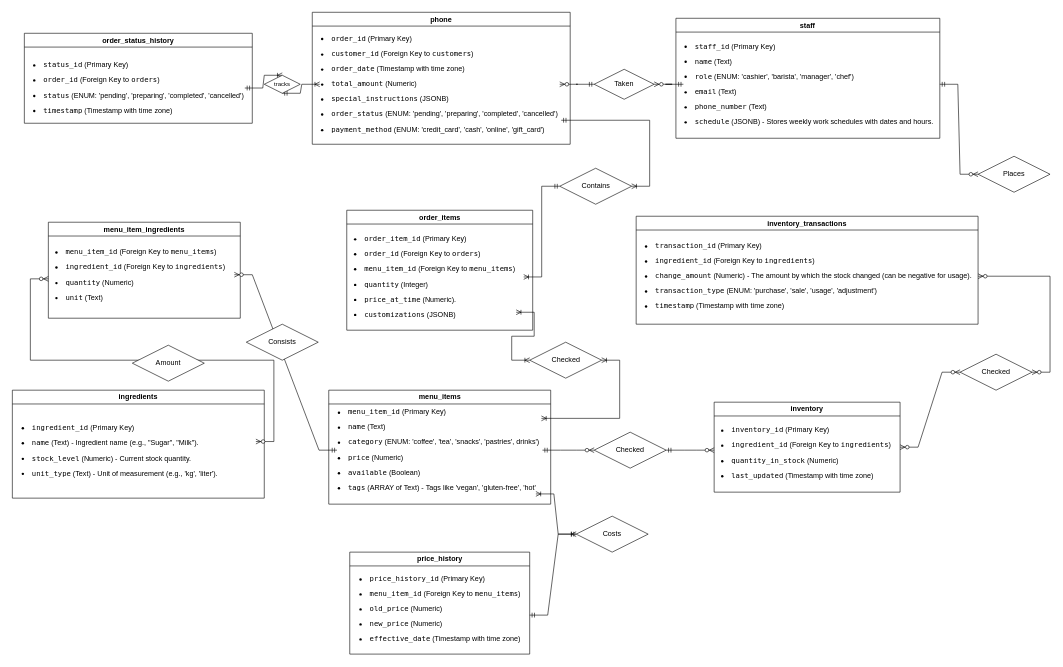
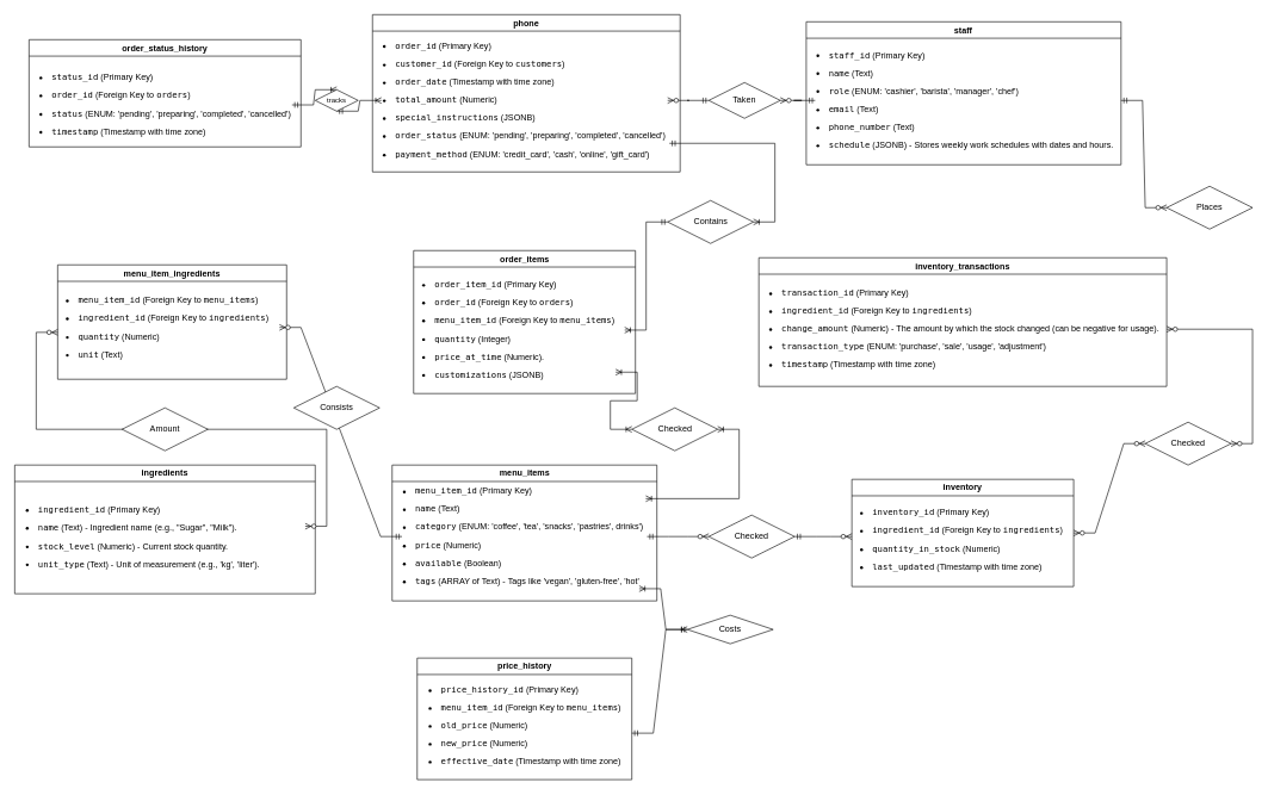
- <mxCell id="48" value="Amount" style="shape=rhombus;perimeter=rhombusPerimeter;whiteSpace=wrap;html=1;align=center;" vertex="1" parent="1"><mxGeometry x="220" y="575" width="120" height="60" as="geometry" /></mxCell>
+ <mxCell id="48" value="Amount" style="shape=rhombus;perimeter=rhombusPerimeter;whiteSpace=wrap;html=1;align=center;" vertex="1" parent="1"><mxGeometry x="170" y="570" width="120" height="60" as="geometry" /></mxCell>
- <mxCell id="30" value="Costs" style="shape=rhombus;perimeter=rhombusPerimeter;whiteSpace=wrap;html=1;align=center;" vertex="1" parent="1"><mxGeometry x="960" y="860" width="120" height="60" as="geometry" /></mxCell>
+ <mxCell id="30" value="Costs" style="shape=rhombus;perimeter=rhombusPerimeter;whiteSpace=wrap;html=1;align=center;" vertex="1" parent="1"><mxGeometry x="960" y="860" width="120" height="40" as="geometry" /></mxCell>
